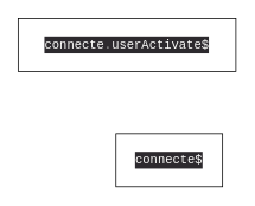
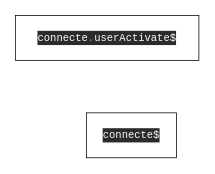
- <mxCell id="3" value="&lt;div style=&quot;color: rgb(252 , 252 , 250) ; background-color: rgb(45 , 42 , 46) ; font-family: &amp;#34;consolas&amp;#34; , &amp;#34;courier new&amp;#34; , monospace ; font-size: 14px ; line-height: 19px&quot;&gt;connecte$&lt;/div&gt;" style="whiteSpace=wrap;html=1;" parent="1" vertex="1"><mxGeometry x="130" y="150" width="120" height="60" as="geometry" /></mxCell>
+ <mxCell id="3" value="&lt;div style=&quot;color: rgb(252 , 252 , 250) ; background-color: rgb(45 , 42 , 46) ; font-family: &amp;#34;consolas&amp;#34; , &amp;#34;courier new&amp;#34; , monospace ; font-size: 14px ; line-height: 19px&quot;&gt;connecte$&lt;/div&gt;" style="whiteSpace=wrap;html=1;" parent="1" vertex="1"><mxGeometry x="115" y="150" width="120" height="60" as="geometry" /></mxCell>
